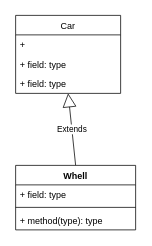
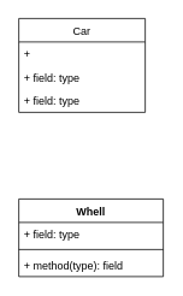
- <mxCell id="2" value="Extends" style="endArrow=block;endSize=16;endFill=0;html=1;exitX=0.5;exitY=0;exitDx=0;exitDy=0;entryX=0.5;entryY=1;entryDx=0;entryDy=0;" edge="1" parent="1" source="7" target="3"><mxGeometry width="160" relative="1" as="geometry"><mxPoint x="-15" y="270" as="sourcePoint" /><mxPoint x="145" y="270" as="targetPoint" /></mxGeometry></mxCell>
- <mxCell id="10" value="+ method(type): type" style="text;strokeColor=none;fillColor=none;align=left;verticalAlign=top;spacingLeft=4;spacingRight=4;overflow=hidden;rotatable=0;points=[[0,0.5],[1,0.5]];portConstraint=eastwest;" vertex="1" parent="7"><mxGeometry y="60" width="160" height="26" as="geometry" /></mxCell>
+ <mxCell id="10" value="+ method(type): field" style="text;strokeColor=none;fillColor=none;align=left;verticalAlign=top;spacingLeft=4;spacingRight=4;overflow=hidden;rotatable=0;points=[[0,0.5],[1,0.5]];portConstraint=eastwest;" vertex="1" parent="7"><mxGeometry y="60" width="160" height="26" as="geometry" /></mxCell>
